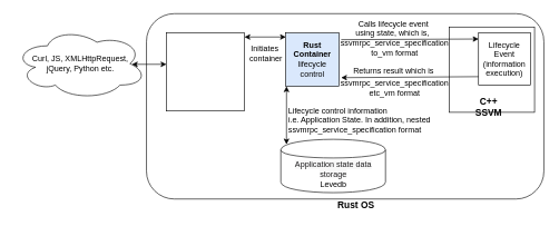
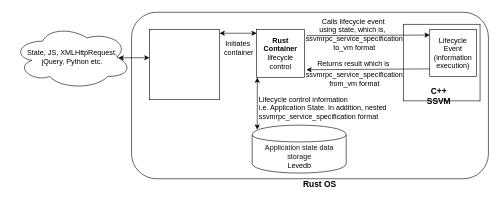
- <mxCell id="5" value="&lt;b&gt;Rust&lt;br&gt;Container&lt;br&gt;&lt;/b&gt;&lt;span style=&quot;white-space: nowrap&quot;&gt;lifecycle&lt;/span&gt;&lt;br style=&quot;white-space: nowrap&quot;&gt;&lt;span style=&quot;white-space: nowrap&quot;&gt;control&lt;/span&gt;&lt;b&gt;&lt;br&gt;&lt;/b&gt;" style="whiteSpace=wrap;html=1;aspect=fixed;fillColor=#dae8fc;" vertex="1" parent="1"><mxGeometry x="427" y="49" width="80" height="80" as="geometry" /></mxCell>
+ <mxCell id="5" value="&lt;b&gt;Rust&lt;br&gt;Container&lt;br&gt;&lt;/b&gt;&lt;span style=&quot;white-space: nowrap&quot;&gt;lifecycle&lt;/span&gt;&lt;br style=&quot;white-space: nowrap&quot;&gt;&lt;span style=&quot;white-space: nowrap&quot;&gt;control&lt;/span&gt;&lt;b&gt;&lt;br&gt;&lt;/b&gt;" style="whiteSpace=wrap;html=1;aspect=fixed;" vertex="1" parent="1"><mxGeometry x="427" y="49" width="80" height="80" as="geometry" /></mxCell>
- <mxCell id="14" value="Curl, JS, XMLHttpRequest,&lt;br&gt;jQuery, Python etc.&lt;span style=&quot;color: rgb(221 , 74 , 104) ; background-color: transparent ; font-family: &amp;#34;consolas&amp;#34; , &amp;#34;monaco&amp;#34; , &amp;#34;andale mono&amp;#34; , &amp;#34;ubuntu mono&amp;#34; , monospace ; font-size: 1em ; font-weight: inherit ; white-space: inherit ; word-spacing: normal ; letter-spacing: -0.044px ; text-align: left&quot;&gt;&lt;br&gt;&lt;/span&gt;" style="ellipse;shape=cloud;whiteSpace=wrap;html=1;" vertex="1" parent="1"><mxGeometry x="20" y="41.5" width="198" height="107" as="geometry" /></mxCell>
+ <mxCell id="14" value="State, JS, XMLHttpRequest,&lt;br&gt;jQuery, Python etc.&lt;span style=&quot;color: rgb(221 , 74 , 104) ; background-color: transparent ; font-family: &amp;#34;consolas&amp;#34; , &amp;#34;monaco&amp;#34; , &amp;#34;andale mono&amp;#34; , &amp;#34;ubuntu mono&amp;#34; , monospace ; font-size: 1em ; font-weight: inherit ; white-space: inherit ; word-spacing: normal ; letter-spacing: -0.044px ; text-align: left&quot;&gt;&lt;br&gt;&lt;/span&gt;" style="ellipse;shape=cloud;whiteSpace=wrap;html=1;" vertex="1" parent="1"><mxGeometry x="20" y="41.5" width="198" height="107" as="geometry" /></mxCell>
- <mxCell id="17" value="ssvmrpc_service_specification&lt;br&gt;etc_vm format" style="text;html=1;align=center;verticalAlign=middle;resizable=0;points=[];;autosize=1;" vertex="1" parent="1"><mxGeometry x="504" y="116" width="172" height="32" as="geometry" /></mxCell>
+ <mxCell id="17" value="ssvmrpc_service_specification&lt;br&gt;from_vm format" style="text;html=1;align=center;verticalAlign=middle;resizable=0;points=[];;autosize=1;" vertex="1" parent="1"><mxGeometry x="504" y="116" width="172" height="32" as="geometry" /></mxCell>
